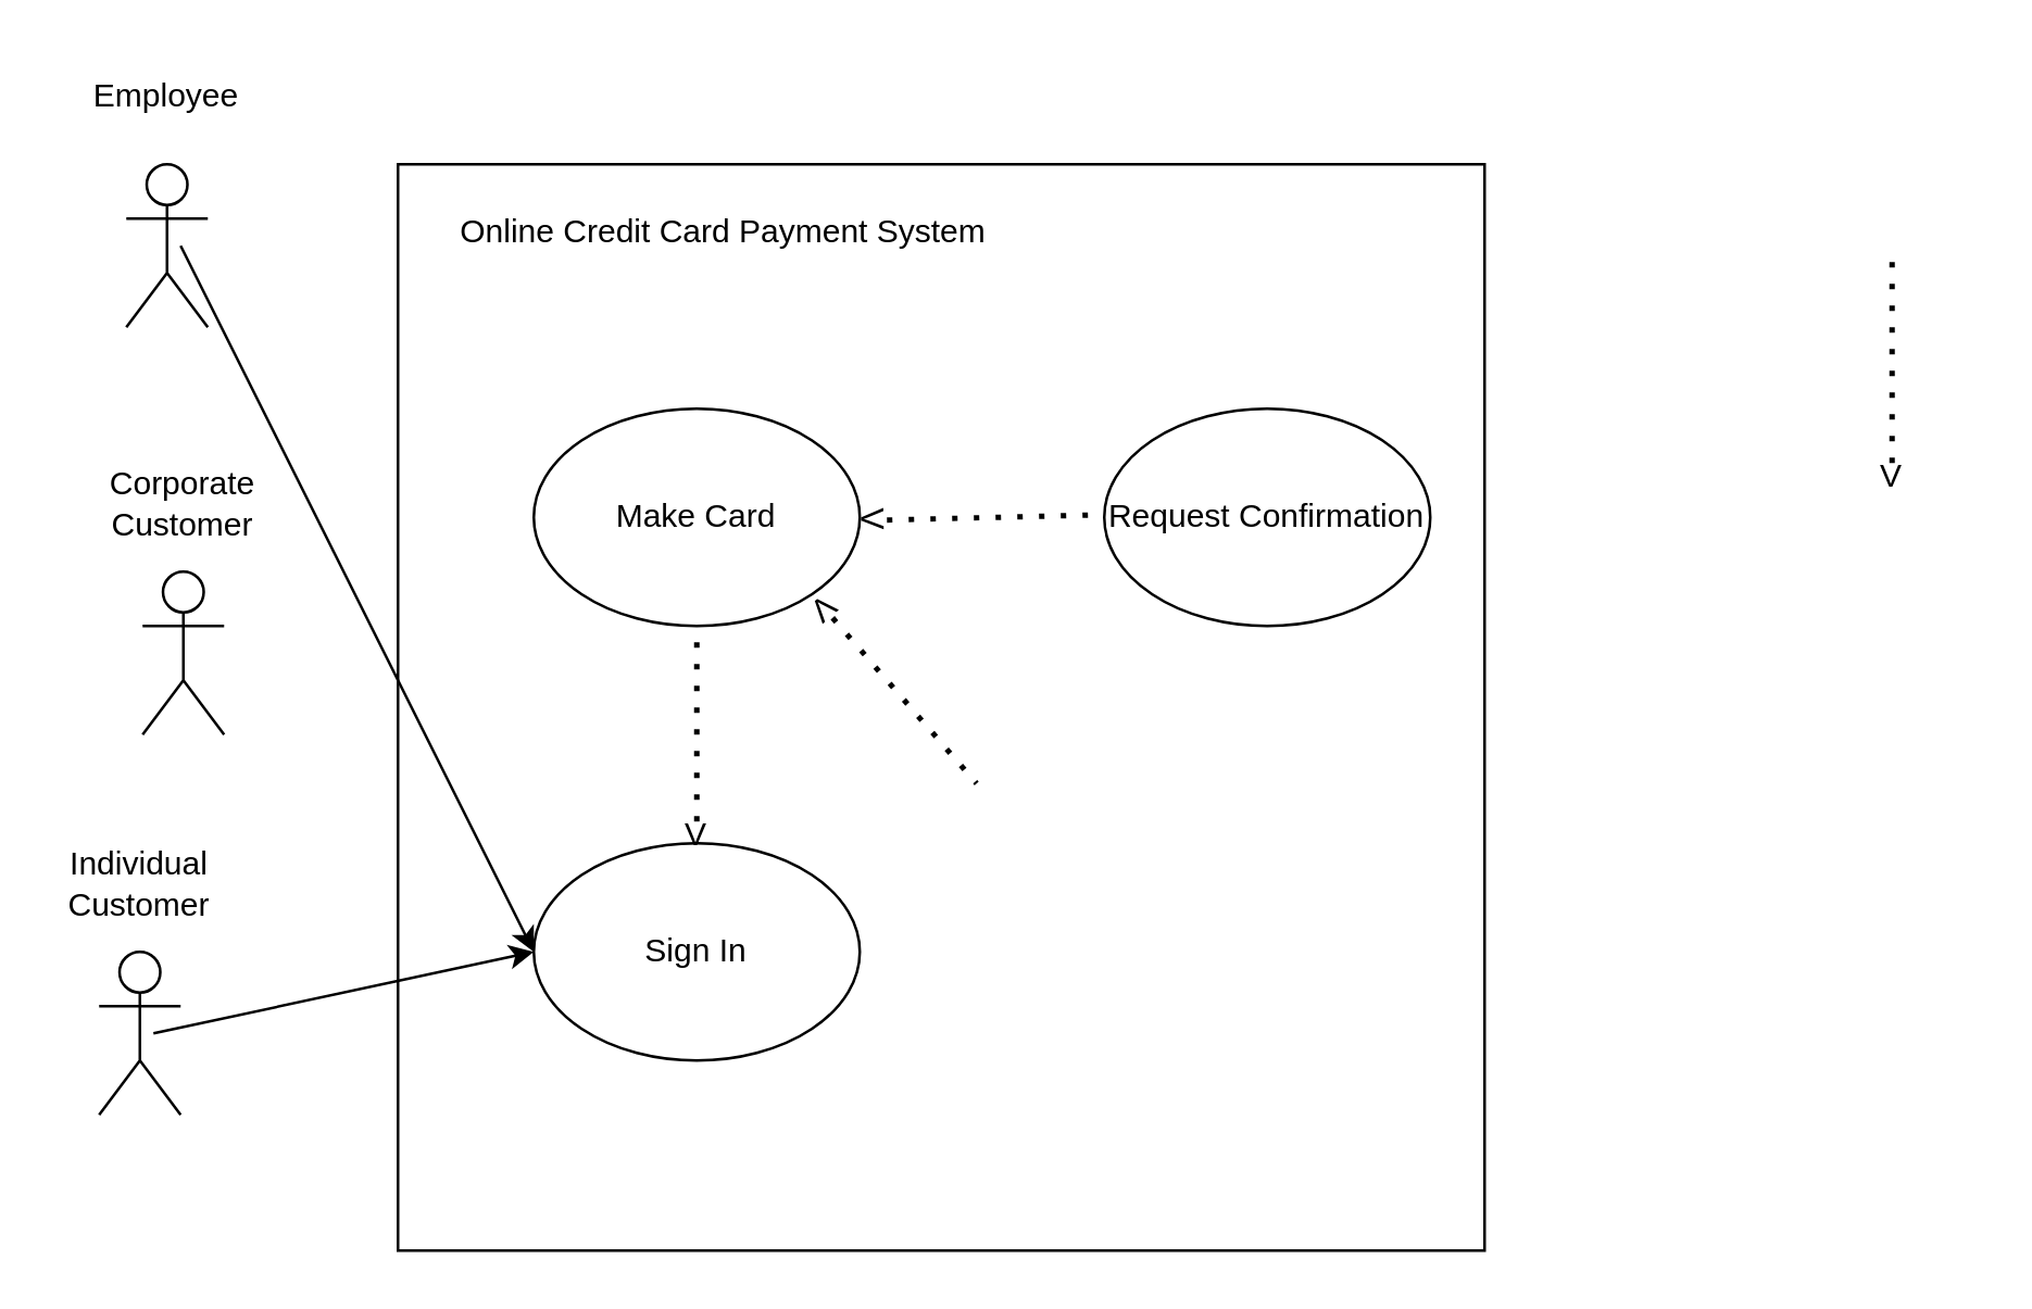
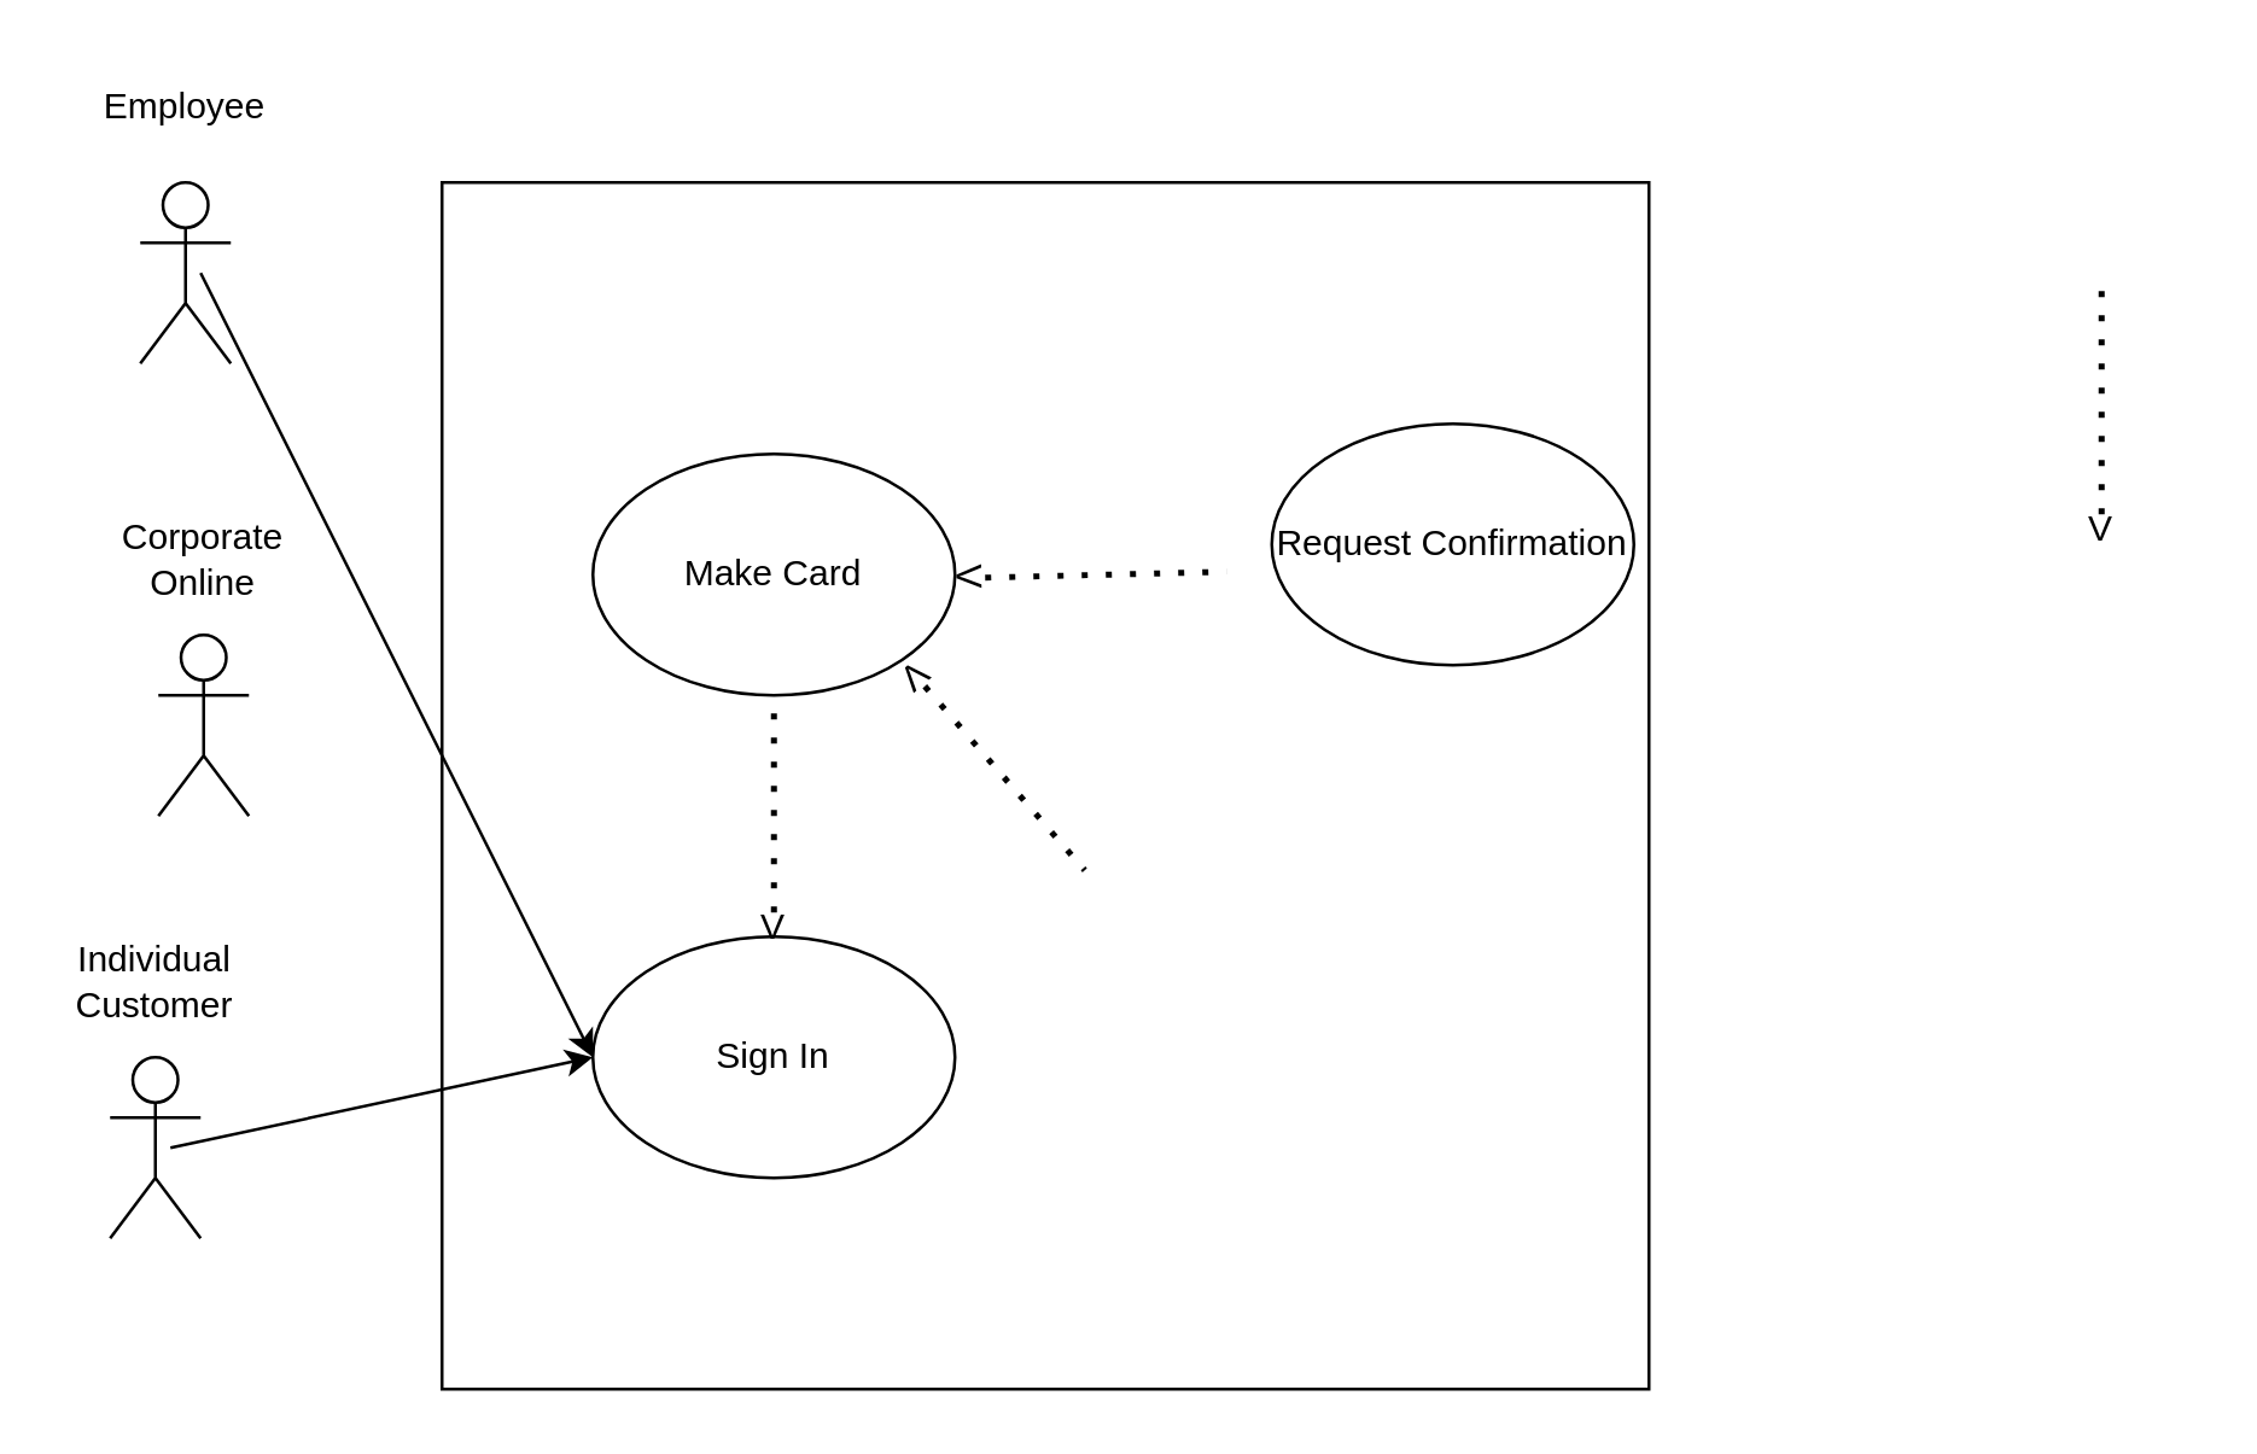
- <mxCell id="4" value="Online Credit Card Payment System" style="text;html=1;align=center;verticalAlign=middle;whiteSpace=wrap;rounded=0;" vertex="1" parent="2"><mxGeometry x="10" y="10" width="220" height="30" as="geometry" /></mxCell>
- <mxCell id="20" value="Corporate Customer" style="text;html=1;align=center;verticalAlign=middle;whiteSpace=wrap;rounded=0;" vertex="1" parent="17"><mxGeometry x="1" width="60" height="30" as="geometry" /></mxCell>
+ <mxCell id="20" value="Corporate Online" style="text;html=1;align=center;verticalAlign=middle;whiteSpace=wrap;rounded=0;" vertex="1" parent="17"><mxGeometry x="1" width="60" height="30" as="geometry" /></mxCell>
- <mxCell id="7" value="Request Confirmation" style="ellipse;whiteSpace=wrap;html=1;" vertex="1" parent="2"><mxGeometry x="260" y="90" width="120" height="80" as="geometry" /></mxCell>
+ <mxCell id="7" value="Request Confirmation" style="ellipse;whiteSpace=wrap;html=1;" vertex="1" parent="2"><mxGeometry x="275" y="80" width="120" height="80" as="geometry" /></mxCell>
